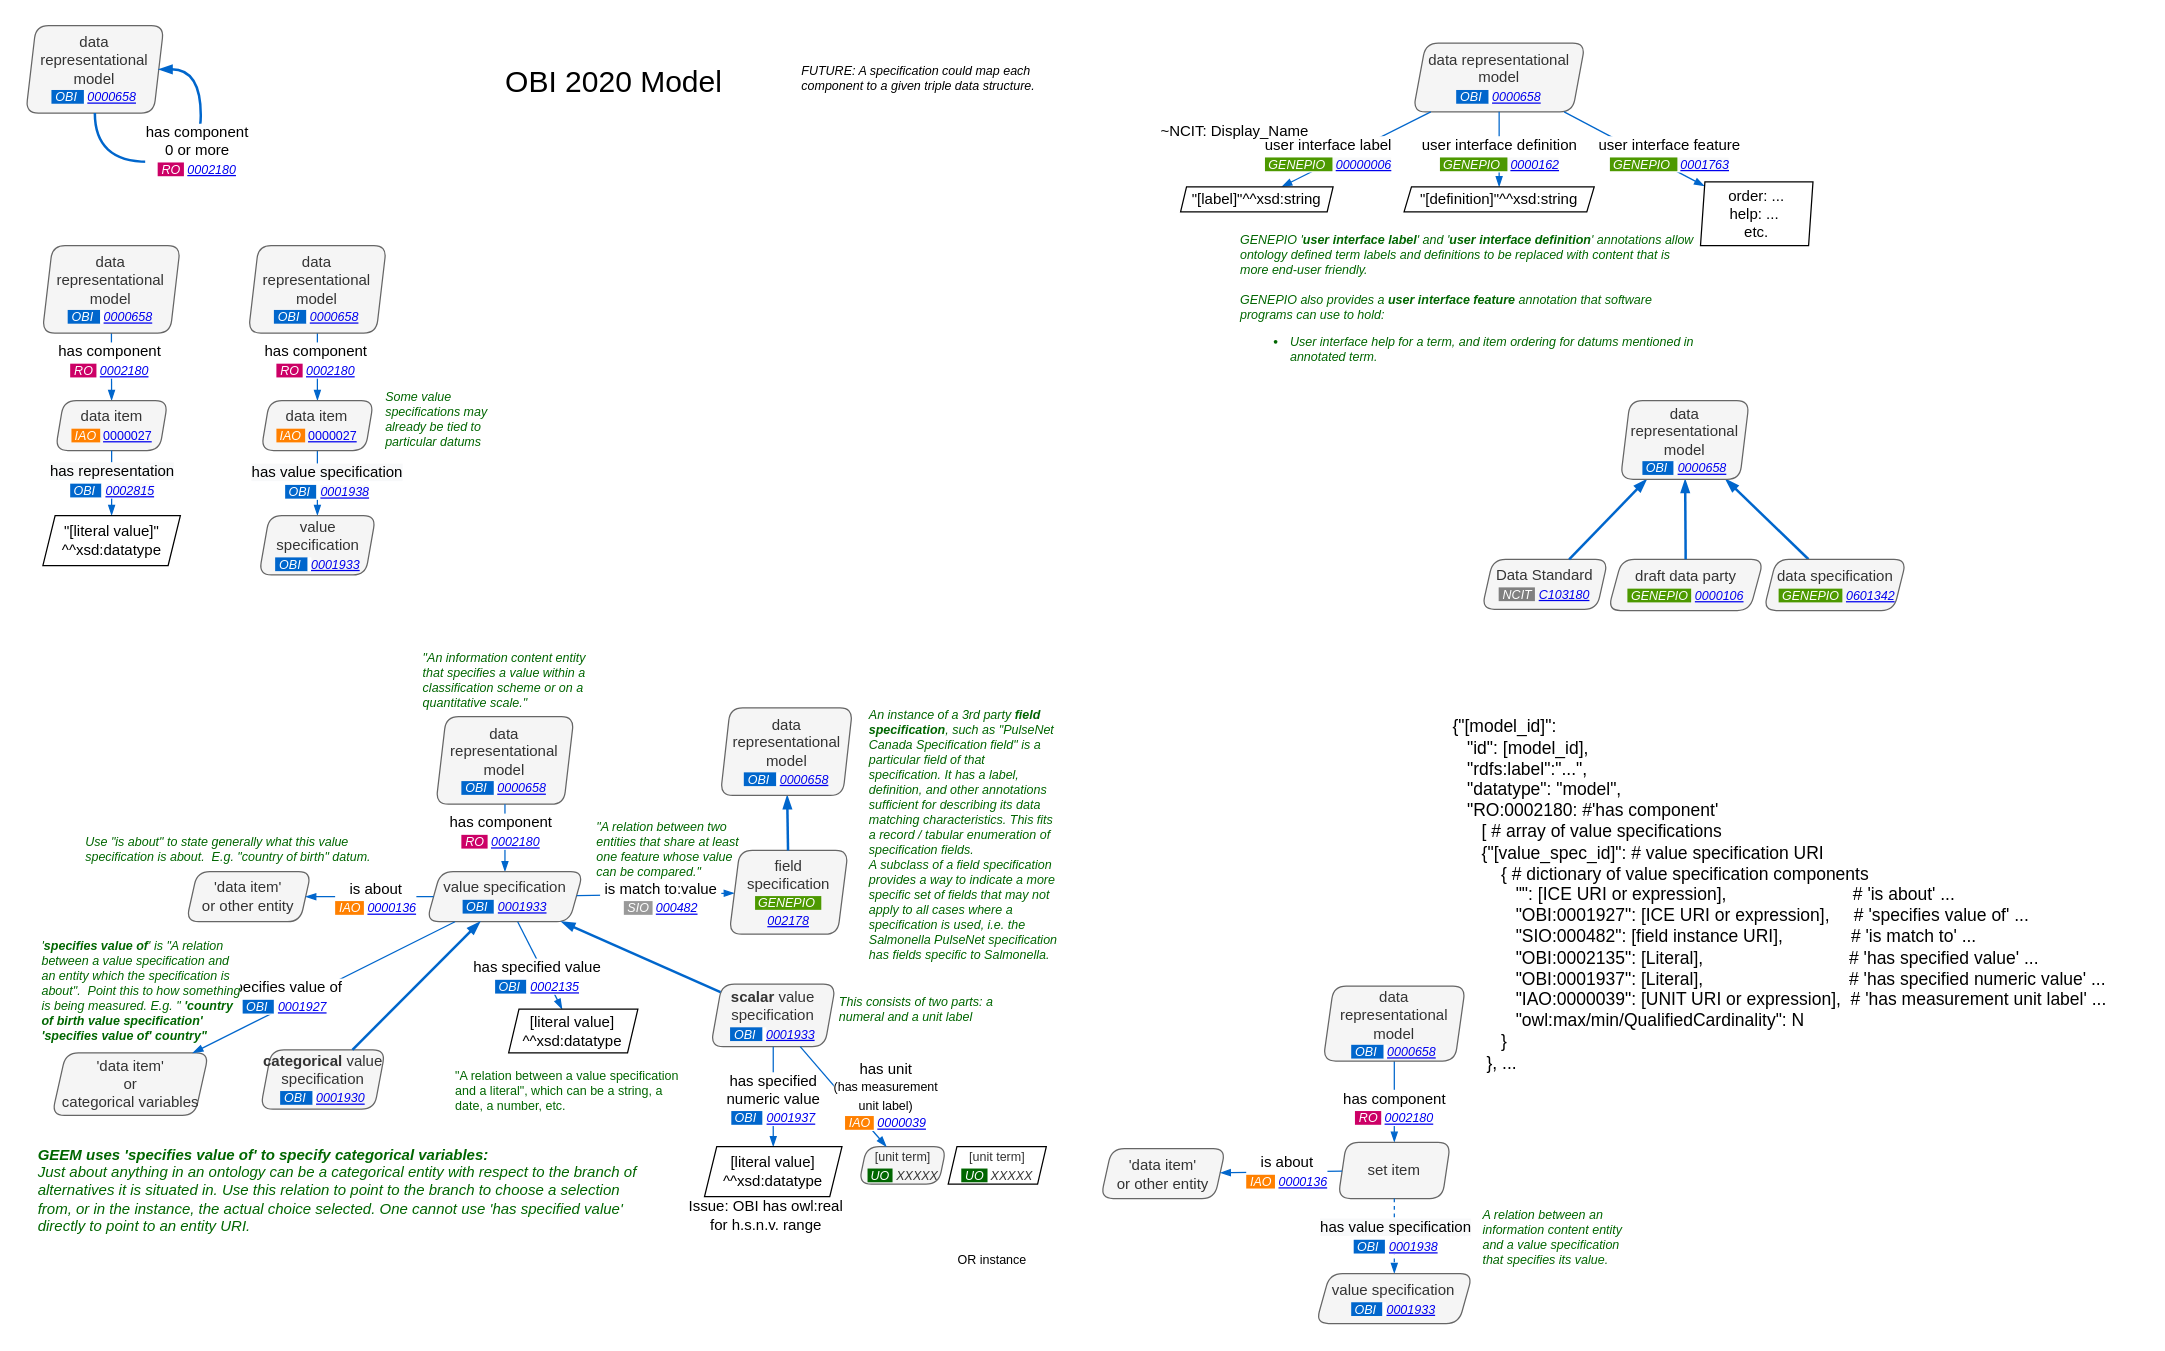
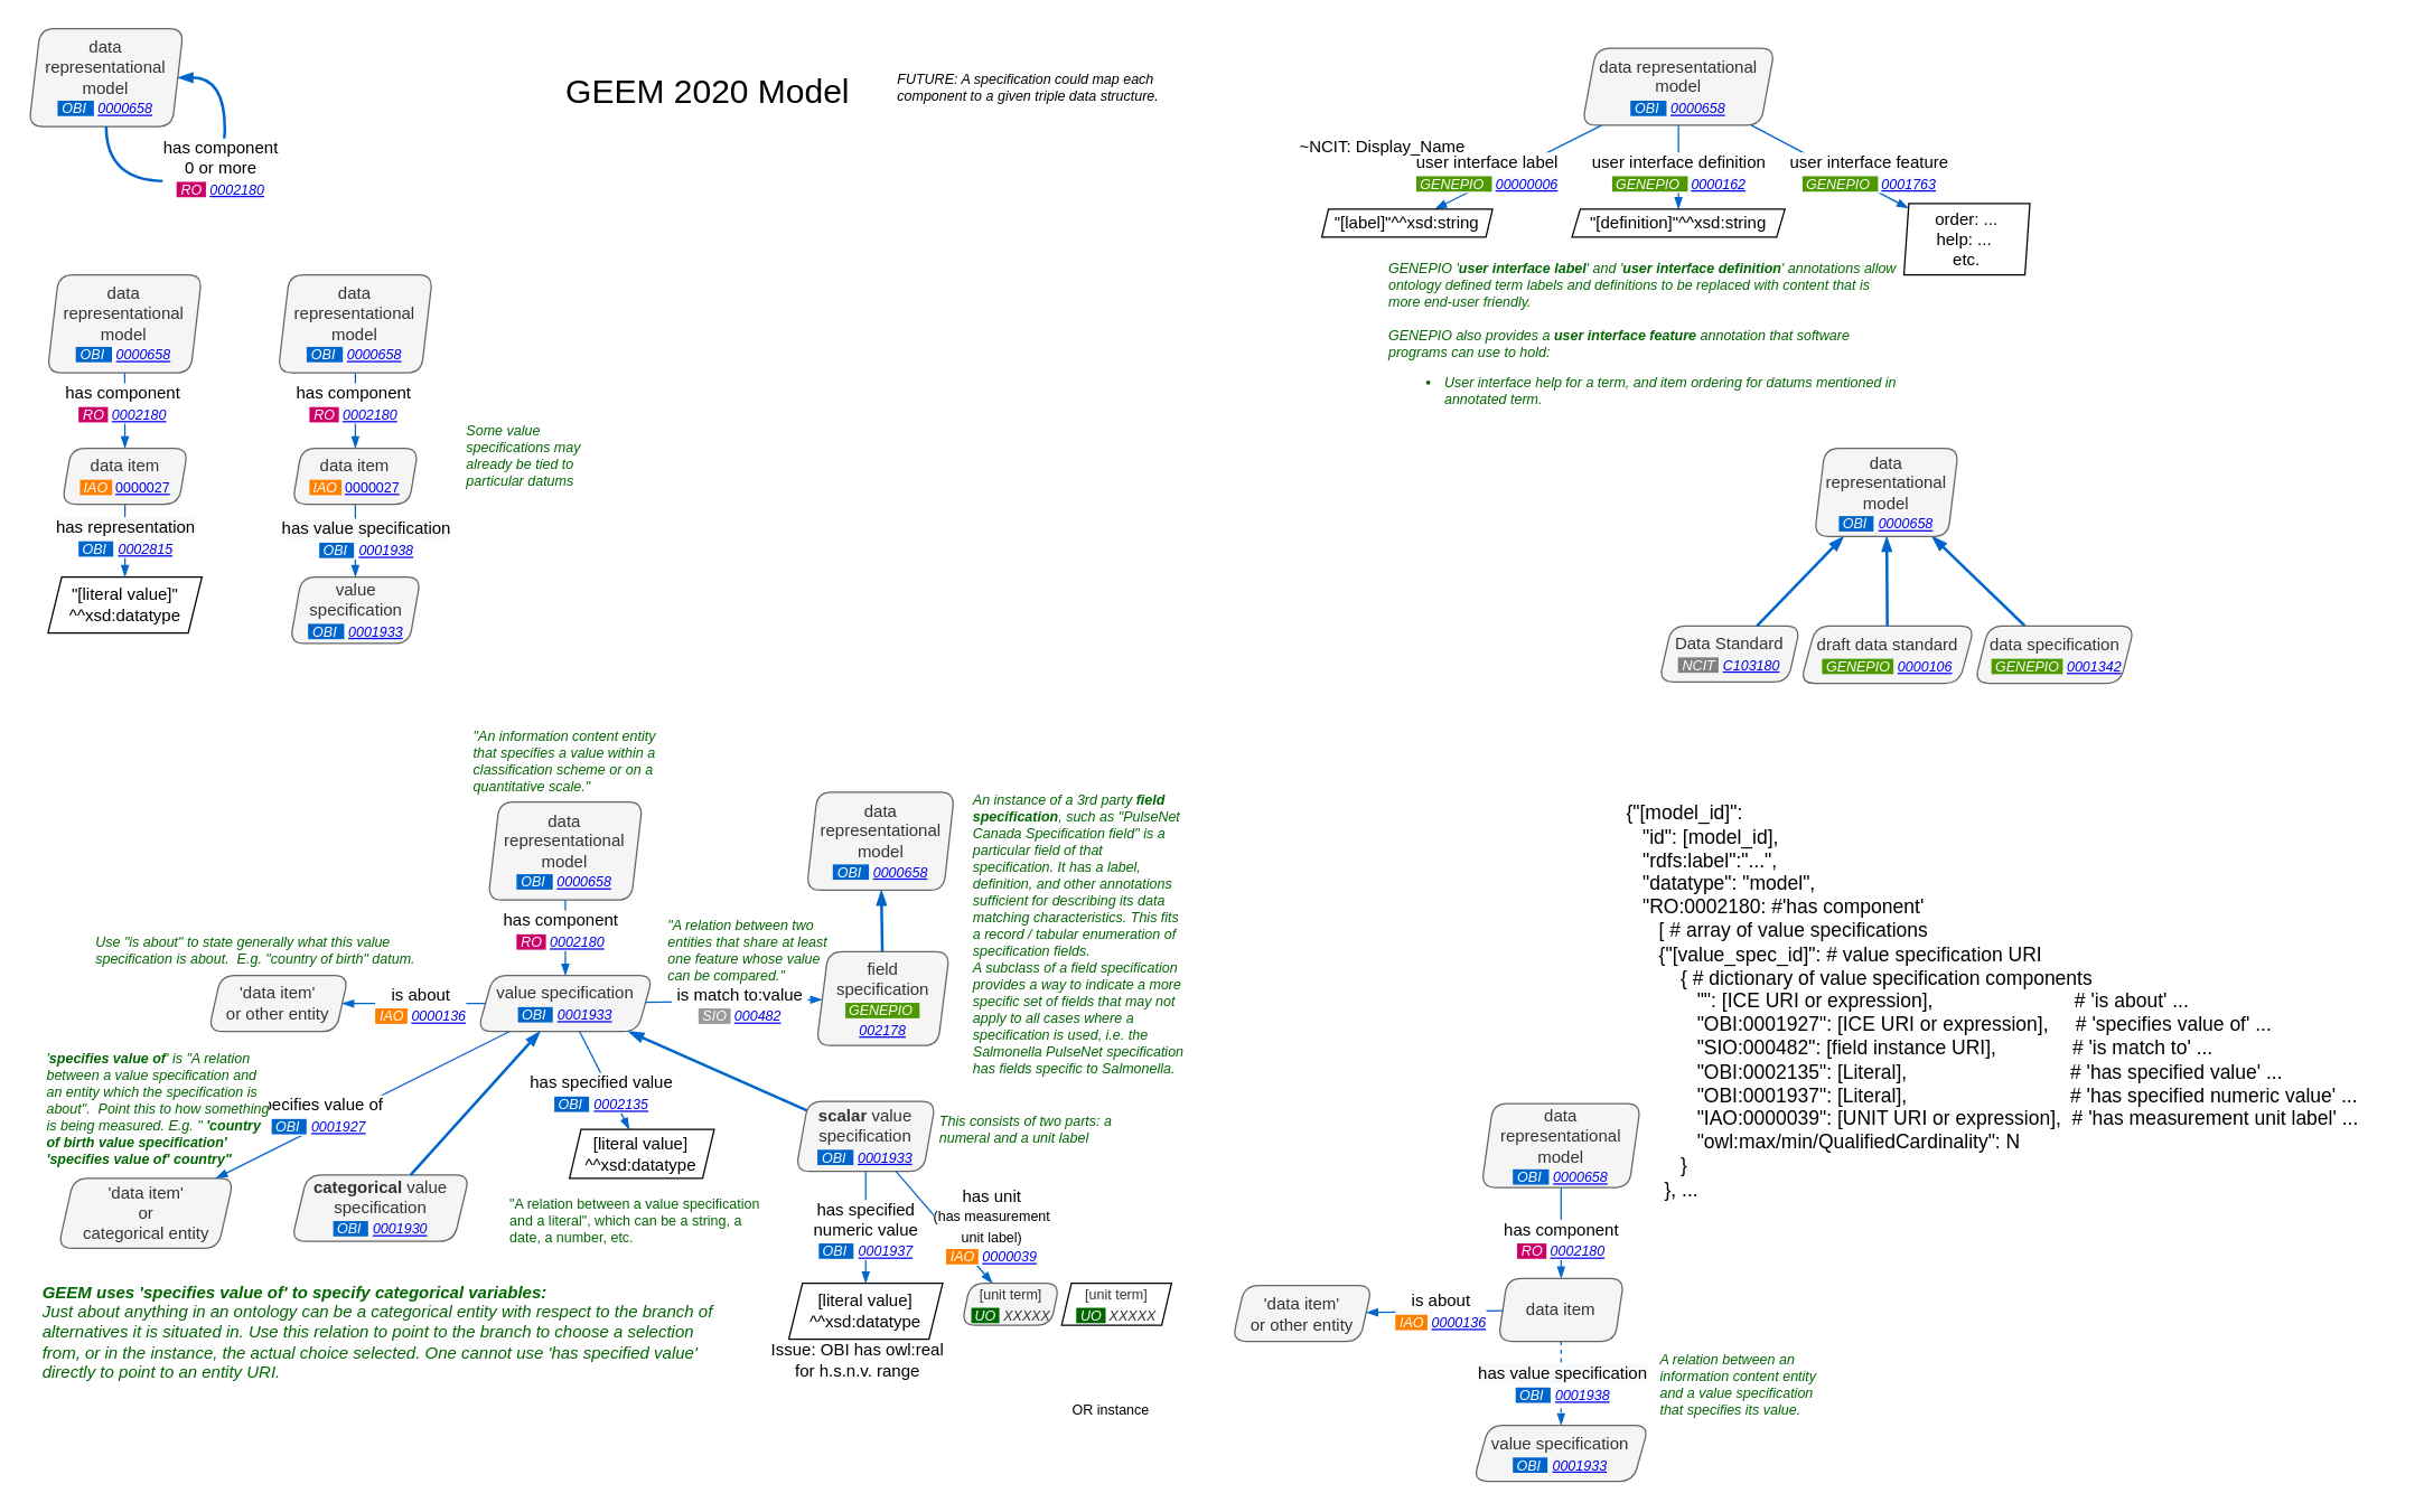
- <mxCell id="3" value="&lt;font style=&quot;font-size: 24px&quot;&gt;OBI 2020 Model&lt;/font&gt;" style="text;html=1;resizable=0;points=[];autosize=1;align=left;verticalAlign=top;spacingTop=-4;" parent="1" vertex="1"><mxGeometry x="402.37" y="49" width="220" height="20" as="geometry" /></mxCell>
+ <mxCell id="3" value="&lt;font style=&quot;font-size: 24px&quot;&gt;GEEM 2020 Model&lt;/font&gt;" style="text;html=1;resizable=0;points=[];autosize=1;align=left;verticalAlign=top;spacingTop=-4;" parent="1" vertex="1"><mxGeometry x="402.37" y="49" width="220" height="20" as="geometry" /></mxCell>
- <mxCell id="82" value="&lt;span style=&quot;color: rgb(0 , 102 , 0) ; font-family: &amp;quot;arial&amp;quot; , &amp;quot;helvetica&amp;quot; , sans-serif ; font-size: 10px ; background-color: rgb(255 , 255 , 255)&quot;&gt;Some value specifications may already be tied to particular datums&lt;/span&gt;" style="text;html=1;strokeColor=none;fillColor=none;align=left;verticalAlign=middle;whiteSpace=wrap;rounded=0;fontSize=10;fontStyle=2" parent="1" vertex="1"><mxGeometry x="306.07" y="316" width="94" height="37" as="geometry" /></mxCell>
+ <mxCell id="82" value="&lt;span style=&quot;color: rgb(0 , 102 , 0) ; font-family: &amp;quot;arial&amp;quot; , &amp;quot;helvetica&amp;quot; , sans-serif ; font-size: 10px ; background-color: rgb(255 , 255 , 255)&quot;&gt;Some value specifications may already be tied to particular datums&lt;/span&gt;" style="text;html=1;strokeColor=none;fillColor=none;align=left;verticalAlign=middle;whiteSpace=wrap;rounded=0;fontSize=10;fontStyle=2" parent="1" vertex="1"><mxGeometry x="331.07" y="306" width="94" height="37" as="geometry" /></mxCell>
- <mxCell id="41" value="&lt;font&gt;&lt;font style=&quot;font-size: 12px&quot;&gt;draft data party&lt;/font&gt;&lt;br style=&quot;font-size: 12px&quot;&gt;&lt;i style=&quot;font-size: 10px&quot;&gt;&lt;span style=&quot;background-color: rgb(77 , 153 , 0)&quot;&gt;&lt;font color=&quot;#ffffff&quot;&gt;&amp;nbsp;GENEPIO&amp;nbsp;&lt;/font&gt;&lt;/span&gt;&amp;nbsp;&lt;a href=&quot;http://purl.obolibrary.org/obo/GENEPIO_0000106&quot;&gt;0000106&lt;/a&gt;&lt;/i&gt;&lt;br&gt;&lt;/font&gt;" style="shape=parallelogram;perimeter=parallelogramPerimeter;whiteSpace=wrap;html=1;rounded=1;size=0.089;fillColor=#f5f5f5;strokeColor=#666666;fontColor=#333333;fontSize=12;" parent="1" vertex="1"><mxGeometry x="1286" y="447" width="124.5" height="41" as="geometry" /></mxCell>
+ <mxCell id="41" value="&lt;font&gt;&lt;font style=&quot;font-size: 12px&quot;&gt;draft data standard&lt;/font&gt;&lt;br style=&quot;font-size: 12px&quot;&gt;&lt;i style=&quot;font-size: 10px&quot;&gt;&lt;span style=&quot;background-color: rgb(77 , 153 , 0)&quot;&gt;&lt;font color=&quot;#ffffff&quot;&gt;&amp;nbsp;GENEPIO&amp;nbsp;&lt;/font&gt;&lt;/span&gt;&amp;nbsp;&lt;a href=&quot;http://purl.obolibrary.org/obo/GENEPIO_0000106&quot;&gt;0000106&lt;/a&gt;&lt;/i&gt;&lt;br&gt;&lt;/font&gt;" style="shape=parallelogram;perimeter=parallelogramPerimeter;whiteSpace=wrap;html=1;rounded=1;size=0.089;fillColor=#f5f5f5;strokeColor=#666666;fontColor=#333333;fontSize=12;" parent="1" vertex="1"><mxGeometry x="1286" y="447" width="124.5" height="41" as="geometry" /></mxCell>
- <mxCell id="40" value="&lt;font style=&quot;font-size: 10px&quot;&gt;&lt;font style=&quot;font-size: 12px&quot;&gt;data specification&lt;/font&gt;&lt;br style=&quot;font-size: 12px&quot;&gt;&lt;i&gt;&amp;nbsp;&lt;span style=&quot;background-color: rgb(77 , 153 , 0)&quot;&gt;&lt;font color=&quot;#ffffff&quot; style=&quot;font-size: 10px&quot;&gt;&amp;nbsp;GENEPIO&amp;nbsp;&lt;/font&gt;&lt;/span&gt;&amp;nbsp;&lt;a href=&quot;http://purl.obolibrary.org/obo/GENEPIO_0001342&quot;&gt;0601342&lt;/a&gt;&lt;/i&gt;&lt;br&gt;&lt;/font&gt;" style="shape=parallelogram;perimeter=parallelogramPerimeter;whiteSpace=wrap;html=1;rounded=1;size=0.089;fillColor=#f5f5f5;strokeColor=#666666;fontColor=#333333;fontSize=12;" parent="1" vertex="1"><mxGeometry x="1410.5" y="447" width="114.28" height="41" as="geometry" /></mxCell>
+ <mxCell id="40" value="&lt;font style=&quot;font-size: 10px&quot;&gt;&lt;font style=&quot;font-size: 12px&quot;&gt;data specification&lt;/font&gt;&lt;br style=&quot;font-size: 12px&quot;&gt;&lt;i&gt;&amp;nbsp;&lt;span style=&quot;background-color: rgb(77 , 153 , 0)&quot;&gt;&lt;font color=&quot;#ffffff&quot; style=&quot;font-size: 10px&quot;&gt;&amp;nbsp;GENEPIO&amp;nbsp;&lt;/font&gt;&lt;/span&gt;&amp;nbsp;&lt;a href=&quot;http://purl.obolibrary.org/obo/GENEPIO_0001342&quot;&gt;0001342&lt;/a&gt;&lt;/i&gt;&lt;br&gt;&lt;/font&gt;" style="shape=parallelogram;perimeter=parallelogramPerimeter;whiteSpace=wrap;html=1;rounded=1;size=0.089;fillColor=#f5f5f5;strokeColor=#666666;fontColor=#333333;fontSize=12;" parent="1" vertex="1"><mxGeometry x="1410.5" y="447" width="114.28" height="41" as="geometry" /></mxCell>
- <mxCell id="21" value="&lt;span style=&quot;font-size: 12px&quot;&gt;&lt;b&gt;categorical&lt;/b&gt; value specification&lt;br&gt;&lt;/span&gt;&lt;font style=&quot;font-size: 10px&quot;&gt;&lt;i&gt;&lt;span style=&quot;color: rgb(0 , 0 , 0)&quot;&gt;&lt;font color=&quot;#ffffff&quot; style=&quot;background-color: rgb(0 , 102 , 204) ; font-size: 10px&quot;&gt;&amp;nbsp;OBI&amp;nbsp;&amp;nbsp;&lt;/font&gt;&lt;font color=&quot;#ffffff&quot; style=&quot;background-color: rgb(255 , 255 , 255) ; font-size: 10px&quot;&gt;&amp;nbsp;&lt;/font&gt;&lt;/span&gt;&lt;a href=&quot;http://purl.obolibrary.org/obo/OBI_0001930&quot;&gt;0001930&lt;/a&gt;&lt;/i&gt;&lt;/font&gt;&lt;span style=&quot;font-size: 12px&quot;&gt;&lt;br&gt;&lt;/span&gt;" style="shape=parallelogram;perimeter=parallelogramPerimeter;whiteSpace=wrap;html=1;rounded=1;size=0.089;fillColor=#f5f5f5;strokeColor=#666666;fontColor=#333333;fontSize=12;" parent="1" vertex="1"><mxGeometry x="207.68" y="839.5" width="100" height="47.5" as="geometry" /></mxCell>
+ <mxCell id="21" value="&lt;span style=&quot;font-size: 12px&quot;&gt;&lt;b&gt;categorical&lt;/b&gt; value specification&lt;br&gt;&lt;/span&gt;&lt;font style=&quot;font-size: 10px&quot;&gt;&lt;i&gt;&lt;span style=&quot;color: rgb(0 , 0 , 0)&quot;&gt;&lt;font color=&quot;#ffffff&quot; style=&quot;background-color: rgb(0 , 102 , 204) ; font-size: 10px&quot;&gt;&amp;nbsp;OBI&amp;nbsp;&amp;nbsp;&lt;/font&gt;&lt;font color=&quot;#ffffff&quot; style=&quot;background-color: rgb(255 , 255 , 255) ; font-size: 10px&quot;&gt;&amp;nbsp;&lt;/font&gt;&lt;/span&gt;&lt;a href=&quot;http://purl.obolibrary.org/obo/OBI_0001930&quot;&gt;0001930&lt;/a&gt;&lt;/i&gt;&lt;/font&gt;&lt;span style=&quot;font-size: 12px&quot;&gt;&lt;br&gt;&lt;/span&gt;" style="shape=parallelogram;perimeter=parallelogramPerimeter;whiteSpace=wrap;html=1;rounded=1;size=0.089;fillColor=#f5f5f5;strokeColor=#666666;fontColor=#333333;fontSize=12;" parent="1" vertex="1"><mxGeometry x="207.68" y="839.5" width="127.25" height="47.5" as="geometry" /></mxCell>
- <mxCell id="13" value="&lt;span style=&quot;font-size: 12px&quot;&gt;'data item'&lt;br&gt;or&lt;br&gt;categorical variables&lt;/span&gt;" style="shape=parallelogram;perimeter=parallelogramPerimeter;whiteSpace=wrap;html=1;rounded=1;size=0.089;fillColor=#f5f5f5;strokeColor=#666666;fontColor=#333333;fontSize=12;" parent="1" vertex="1"><mxGeometry x="40.9" y="842" width="125.5" height="50" as="geometry" /></mxCell>
+ <mxCell id="13" value="&lt;span style=&quot;font-size: 12px&quot;&gt;'data item'&lt;br&gt;or&lt;br&gt;categorical entity&lt;/span&gt;" style="shape=parallelogram;perimeter=parallelogramPerimeter;whiteSpace=wrap;html=1;rounded=1;size=0.089;fillColor=#f5f5f5;strokeColor=#666666;fontColor=#333333;fontSize=12;" parent="1" vertex="1"><mxGeometry x="40.9" y="842" width="125.5" height="50" as="geometry" /></mxCell>
- <mxCell id="65" value="set item" style="shape=parallelogram;perimeter=parallelogramPerimeter;whiteSpace=wrap;html=1;rounded=1;size=0.074;fillColor=#f5f5f5;strokeColor=#666666;fontColor=#333333;fontSize=12;" parent="1" vertex="1"><mxGeometry x="1070" y="913.5" width="90" height="45" as="geometry" /></mxCell>
+ <mxCell id="65" value="data item" style="shape=parallelogram;perimeter=parallelogramPerimeter;whiteSpace=wrap;html=1;rounded=1;size=0.074;fillColor=#f5f5f5;strokeColor=#666666;fontColor=#333333;fontSize=12;" parent="1" vertex="1"><mxGeometry x="1070" y="913.5" width="90" height="45" as="geometry" /></mxCell>
